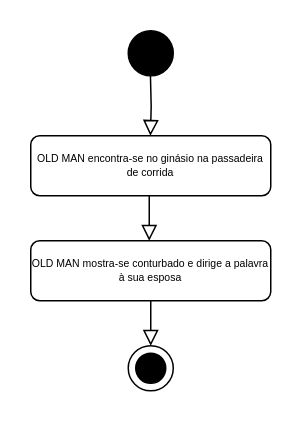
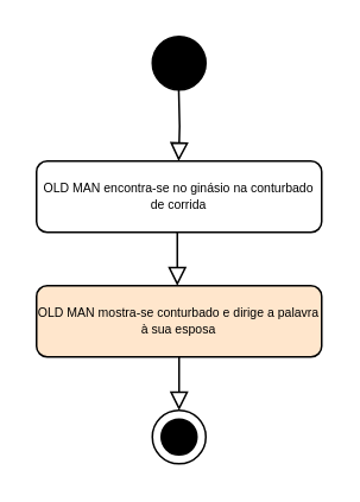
- <mxCell id="4" value="OLD MAN encontra-se no ginásio na passadeira de corrida" style="rounded=1;whiteSpace=wrap;html=1;fontSize=7;glass=0;strokeWidth=1;shadow=0;" vertex="1" parent="1"><mxGeometry x="20" y="90" width="160" height="40" as="geometry" /></mxCell>
+ <mxCell id="4" value="OLD MAN encontra-se no ginásio na conturbado de corrida" style="rounded=1;whiteSpace=wrap;html=1;fontSize=7;glass=0;strokeWidth=1;shadow=0;" vertex="1" parent="1"><mxGeometry x="20" y="90" width="160" height="40" as="geometry" /></mxCell>
- <mxCell id="5" value="OLD MAN mostra-se conturbado e dirige a palavra à sua esposa" style="rounded=1;whiteSpace=wrap;html=1;fontSize=7;glass=0;strokeWidth=1;shadow=0;" vertex="1" parent="1"><mxGeometry x="20" y="160" width="160" height="40" as="geometry" /></mxCell>
+ <mxCell id="5" value="OLD MAN mostra-se conturbado e dirige a palavra à sua esposa" style="rounded=1;whiteSpace=wrap;html=1;fontSize=7;glass=0;strokeWidth=1;shadow=0;fillColor=#ffe6cc;" vertex="1" parent="1"><mxGeometry x="20" y="160" width="160" height="40" as="geometry" /></mxCell>
